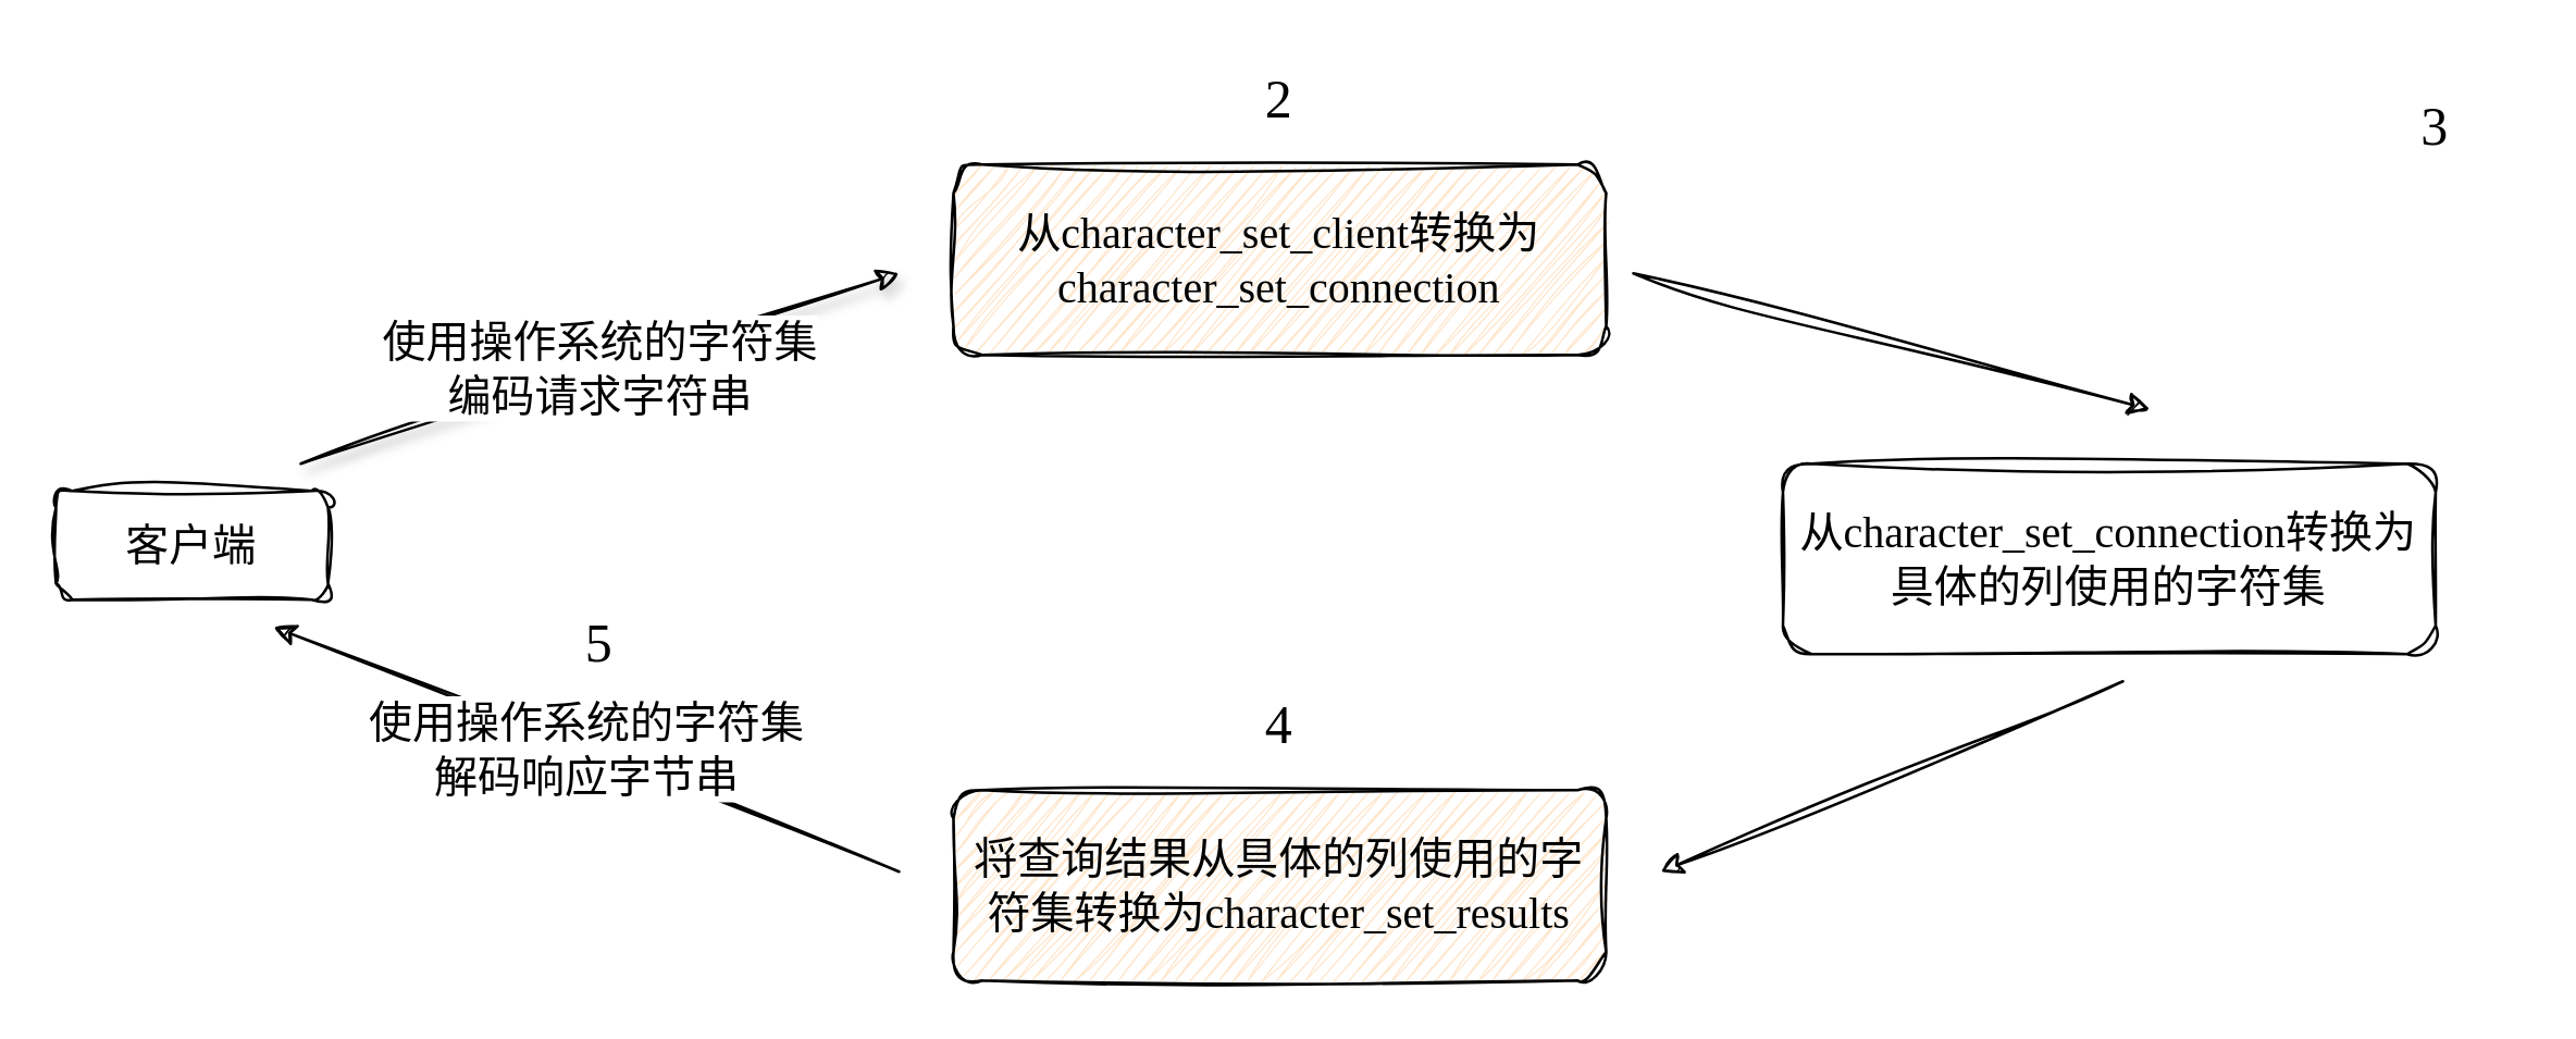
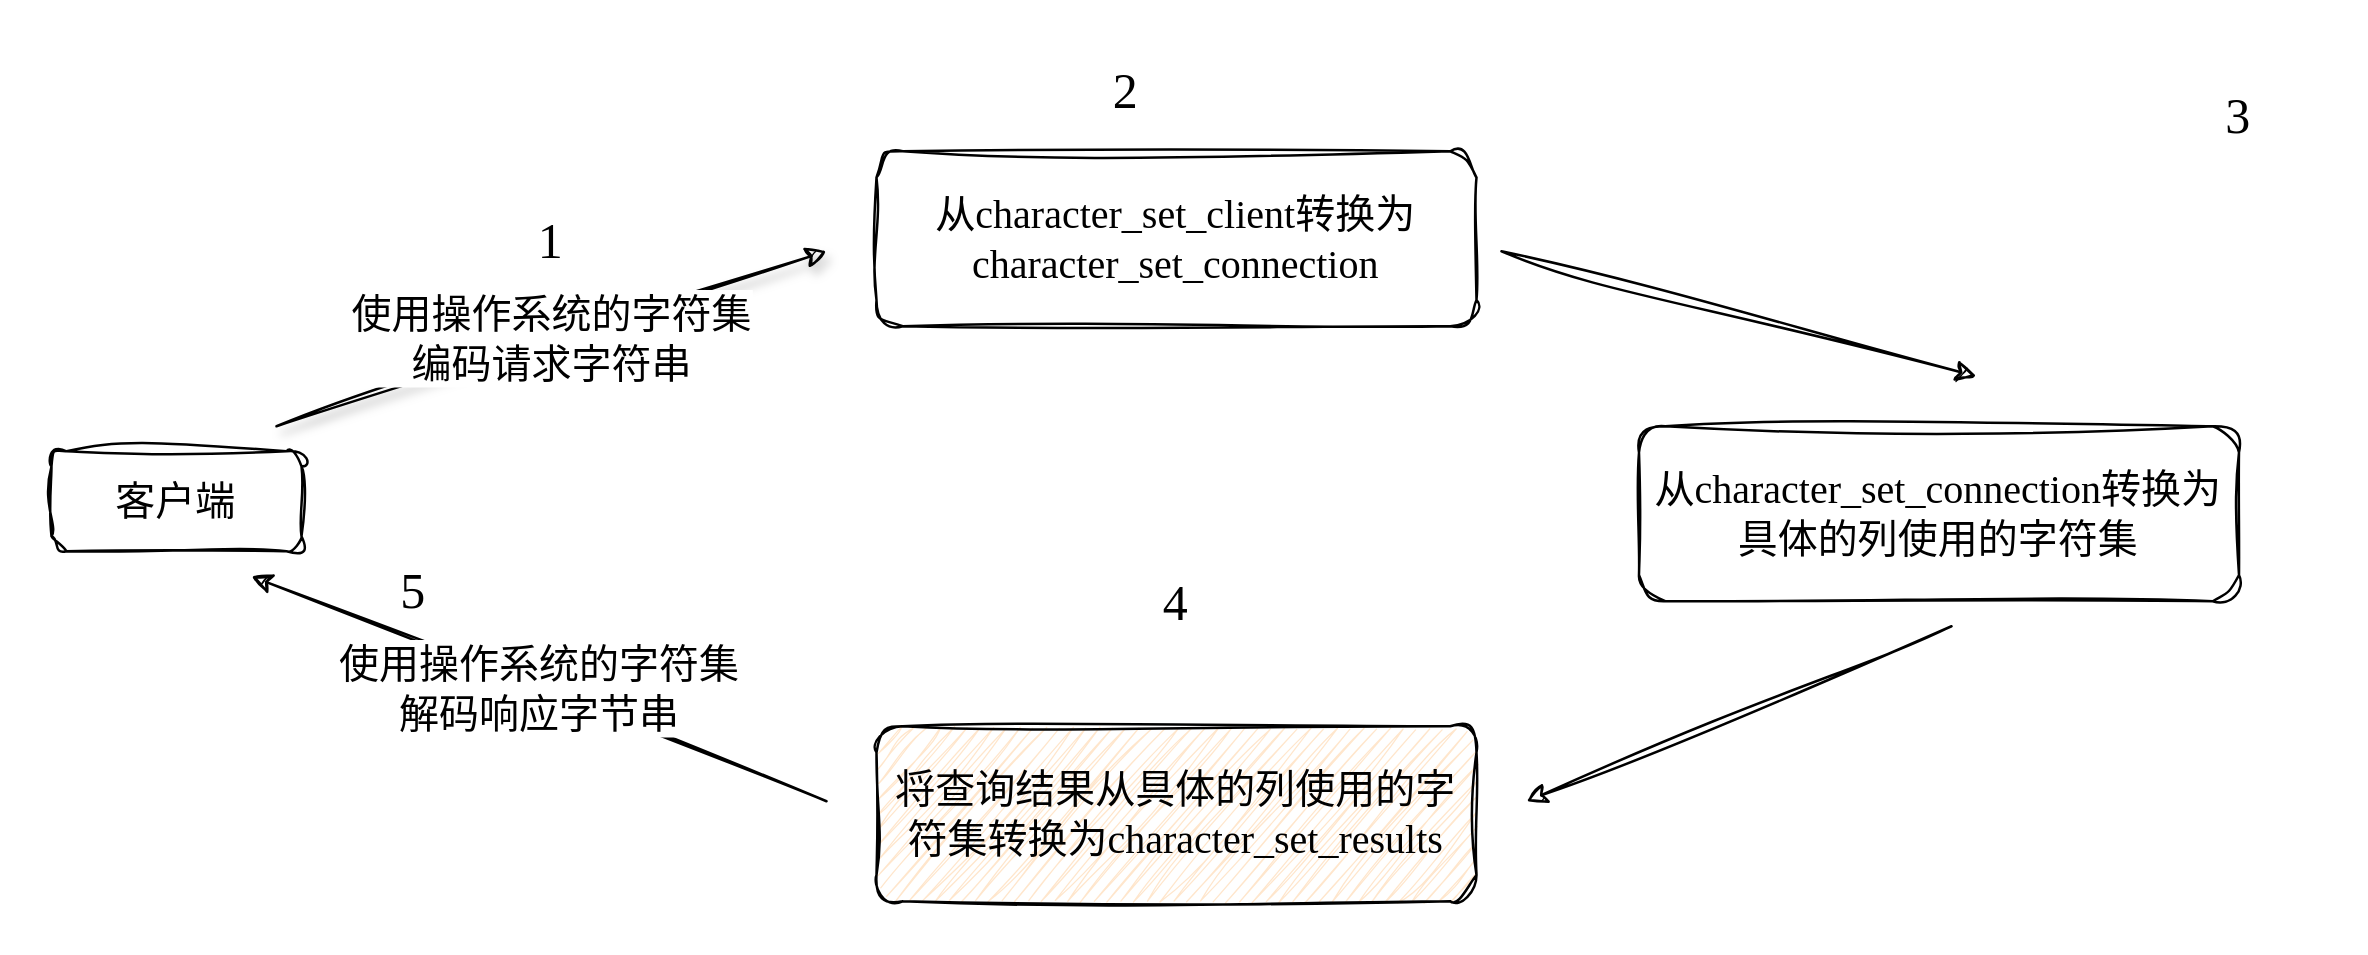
- <mxCell id="11" value="2" style="text;html=1;strokeColor=none;fillColor=none;align=center;verticalAlign=middle;whiteSpace=wrap;rounded=0;fontSize=20;fontFamily=Architects Daughter;" vertex="1" parent="1"><mxGeometry x="440" y="20" width="60" height="30" as="geometry" /></mxCell>
+ <mxCell id="11" value="2" style="text;html=1;strokeColor=none;fillColor=none;align=center;verticalAlign=middle;whiteSpace=wrap;rounded=0;fontSize=20;fontFamily=Architects Daughter;" vertex="1" parent="1"><mxGeometry x="420" y="20" width="60" height="30" as="geometry" /></mxCell>
+ <mxCell id="10" value="1" style="text;html=1;strokeColor=none;fillColor=none;align=center;verticalAlign=middle;whiteSpace=wrap;rounded=0;fontSize=20;fontFamily=Architects Daughter;" vertex="1" parent="1"><mxGeometry x="190" y="80" width="60" height="30" as="geometry" /></mxCell>
- <mxCell id="3" value="从character_set_client转换为character_set_connection" style="rounded=1;whiteSpace=wrap;html=1;hachureGap=4;fontFamily=Architects Daughter;fontSize=16;fontSource=https%3A%2F%2Ffonts.googleapis.com%2Fcss%3Ffamily%3DArchitects%2BDaughter;sketch=1;curveFitting=1;jiggle=2;fillColor=#ffe6cc;" vertex="1" parent="1"><mxGeometry x="350" y="60" width="240" height="70" as="geometry" /></mxCell>
+ <mxCell id="3" value="从character_set_client转换为character_set_connection" style="rounded=1;whiteSpace=wrap;html=1;hachureGap=4;fontFamily=Architects Daughter;fontSize=16;fontSource=https%3A%2F%2Ffonts.googleapis.com%2Fcss%3Ffamily%3DArchitects%2BDaughter;sketch=1;curveFitting=1;jiggle=2;" vertex="1" parent="1"><mxGeometry x="350" y="60" width="240" height="70" as="geometry" /></mxCell>
- <mxCell id="14" value="5" style="text;html=1;strokeColor=none;fillColor=none;align=center;verticalAlign=middle;whiteSpace=wrap;rounded=0;fontSize=20;fontFamily=Architects Daughter;" vertex="1" parent="1"><mxGeometry x="190" y="220" width="60" height="30" as="geometry" /></mxCell>
+ <mxCell id="14" value="5" style="text;html=1;strokeColor=none;fillColor=none;align=center;verticalAlign=middle;whiteSpace=wrap;rounded=0;fontSize=20;fontFamily=Architects Daughter;" vertex="1" parent="1"><mxGeometry x="135" y="220" width="60" height="30" as="geometry" /></mxCell>
- <mxCell id="13" value="4" style="text;html=1;strokeColor=none;fillColor=none;align=center;verticalAlign=middle;whiteSpace=wrap;rounded=0;fontSize=20;fontFamily=Architects Daughter;" vertex="1" parent="1"><mxGeometry x="440" y="250" width="60" height="30" as="geometry" /></mxCell>
+ <mxCell id="13" value="4" style="text;html=1;strokeColor=none;fillColor=none;align=center;verticalAlign=middle;whiteSpace=wrap;rounded=0;fontSize=20;fontFamily=Architects Daughter;" vertex="1" parent="1"><mxGeometry x="440" y="225" width="60" height="30" as="geometry" /></mxCell>
